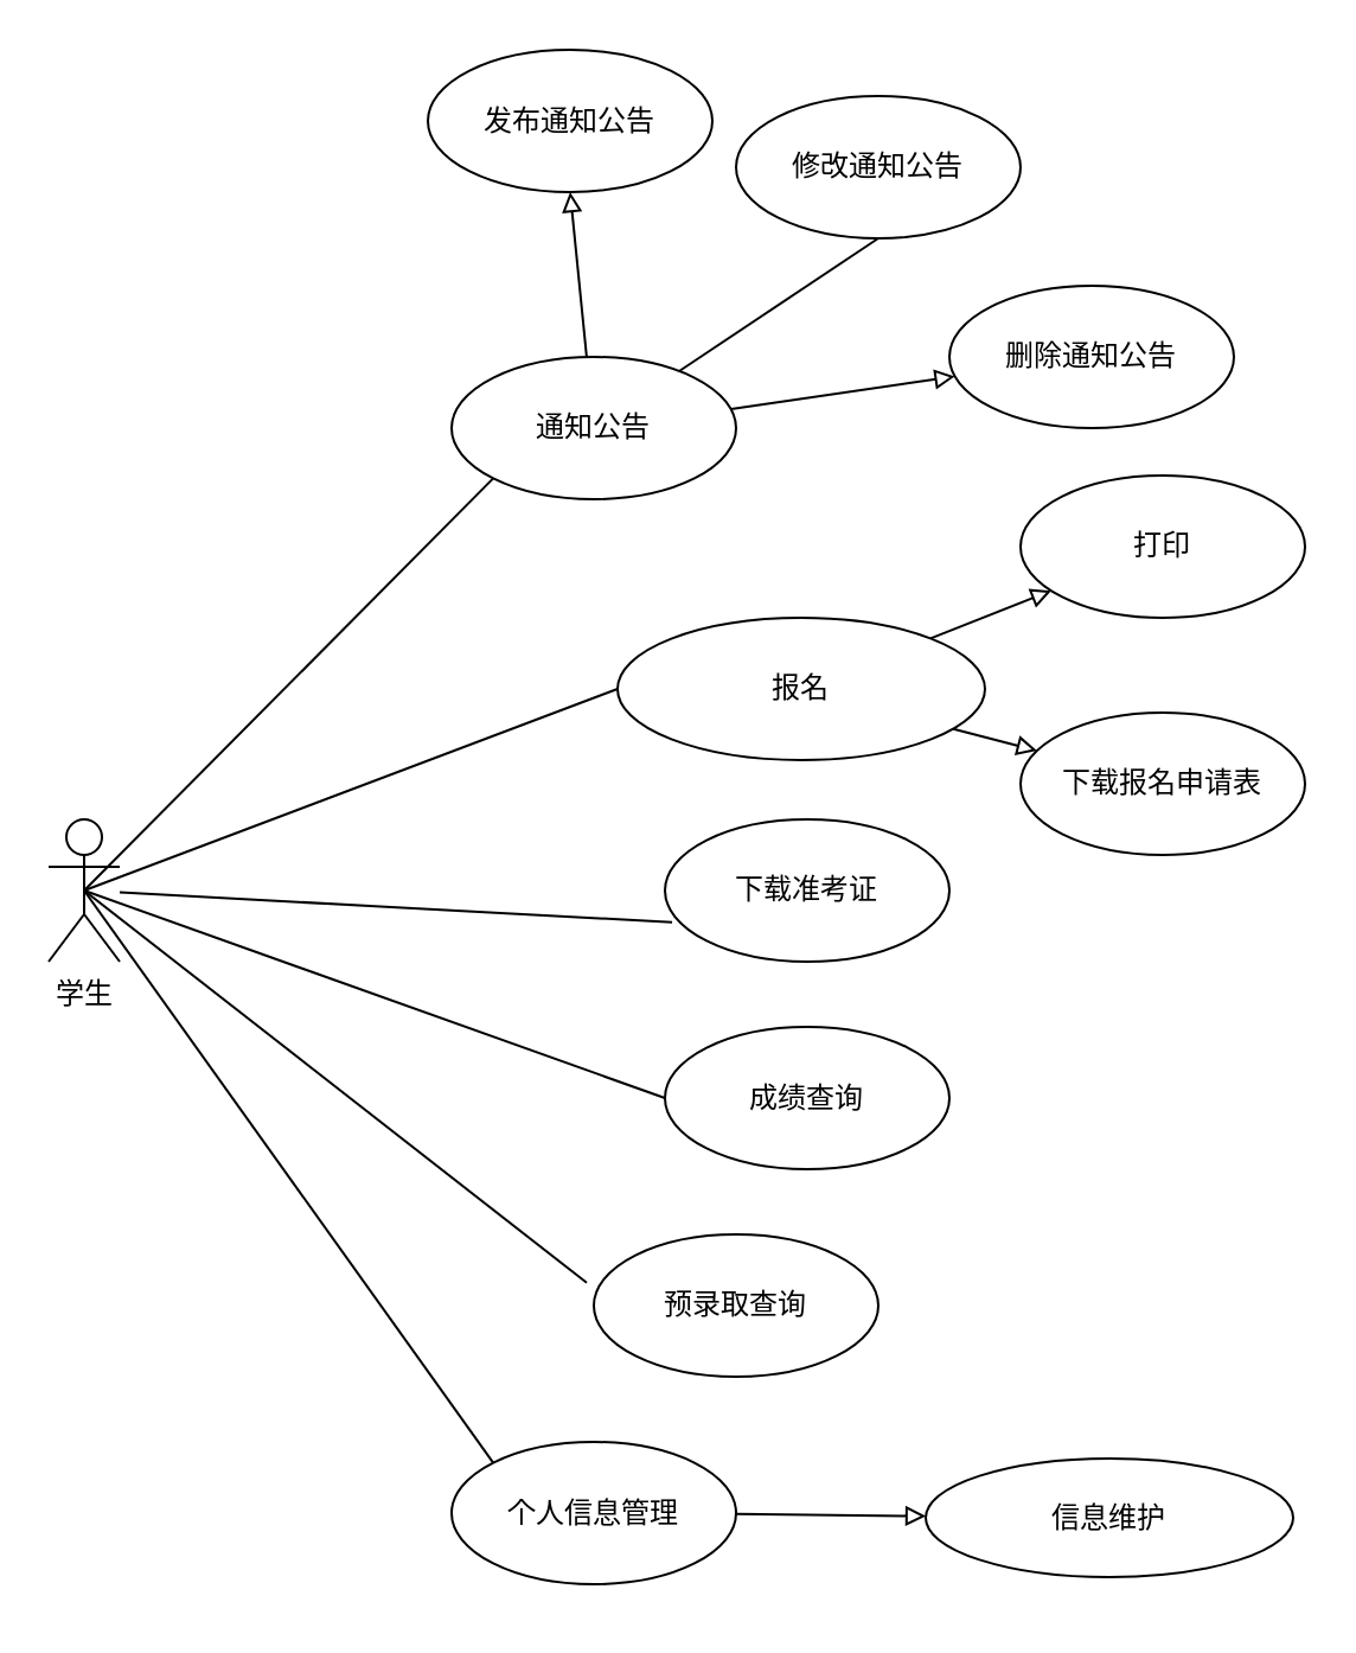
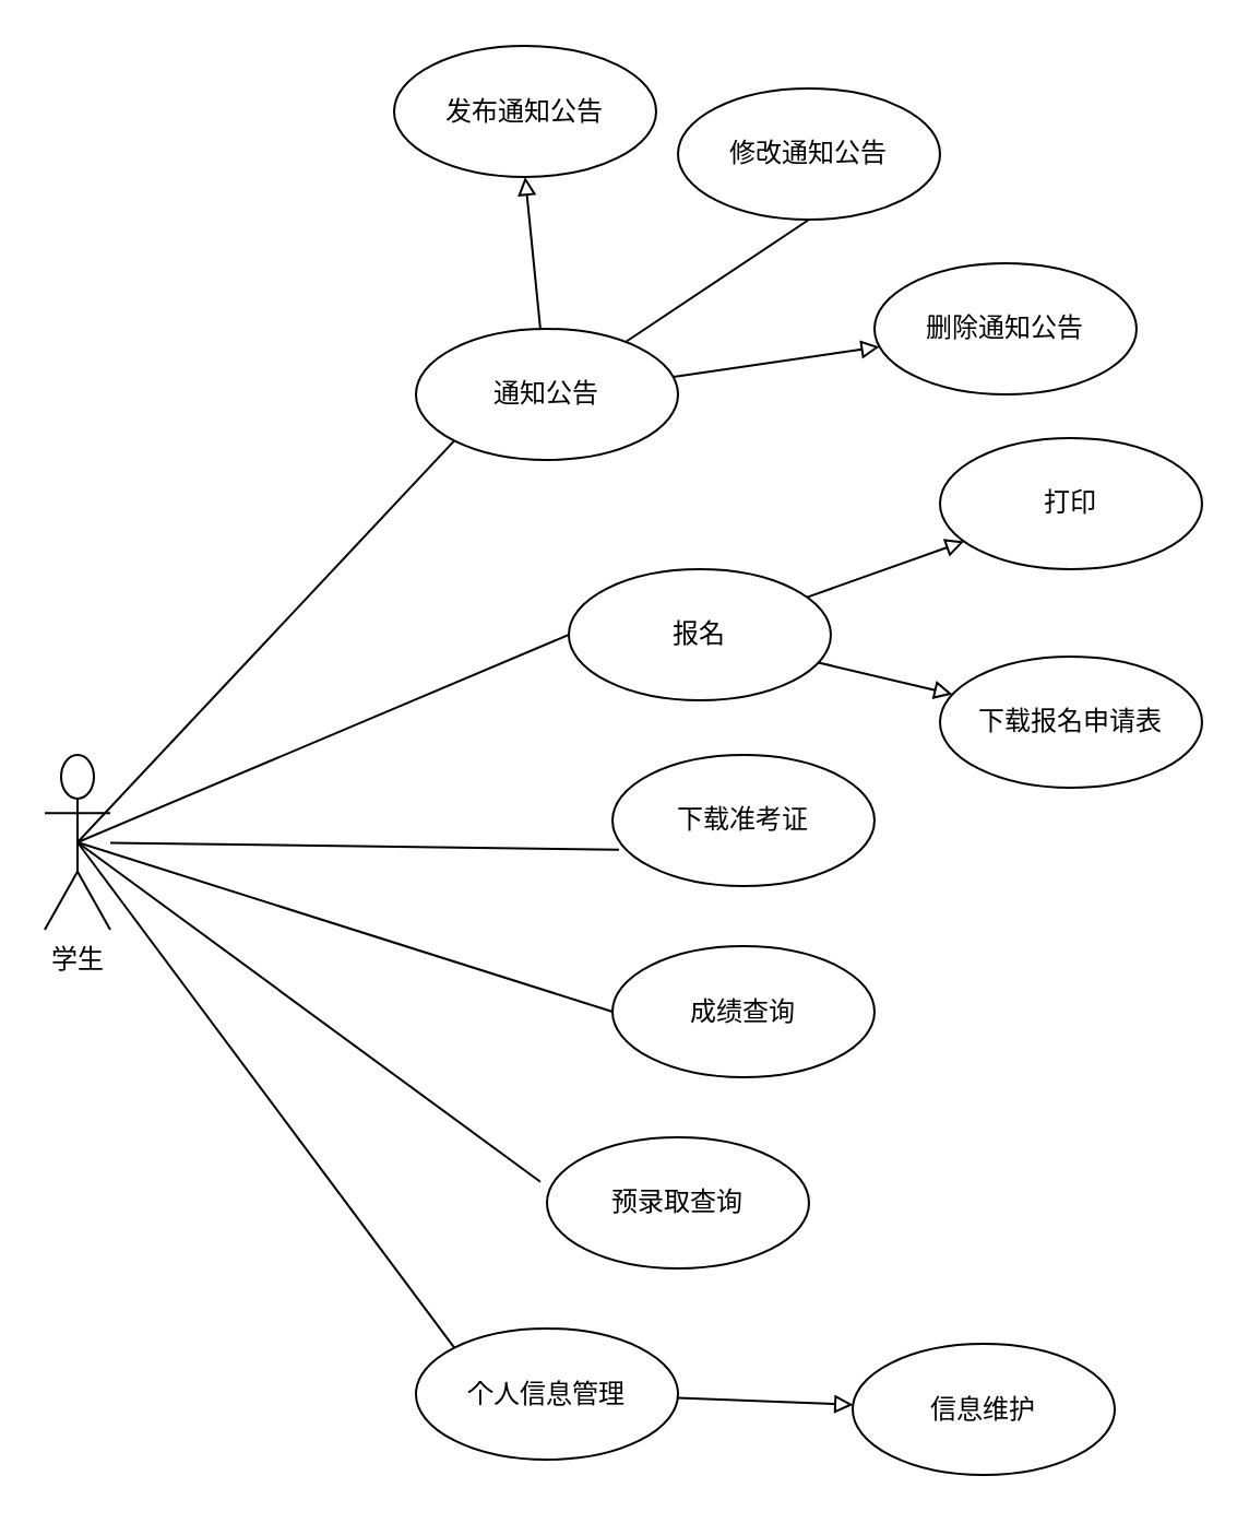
- <mxCell id="10" value="&lt;font style=&quot;vertical-align: inherit&quot;&gt;&lt;font style=&quot;vertical-align: inherit&quot;&gt;报名&lt;/font&gt;&lt;/font&gt;" style="ellipse;whiteSpace=wrap;html=1;" vertex="1" parent="1"><mxGeometry x="260" y="260" width="155" height="60" as="geometry" /></mxCell>
+ <mxCell id="10" value="&lt;font style=&quot;vertical-align: inherit&quot;&gt;&lt;font style=&quot;vertical-align: inherit&quot;&gt;报名&lt;/font&gt;&lt;/font&gt;" style="ellipse;whiteSpace=wrap;html=1;" vertex="1" parent="1"><mxGeometry x="260" y="260" width="120" height="60" as="geometry" /></mxCell>
- <mxCell id="7" value="&lt;font style=&quot;vertical-align: inherit&quot;&gt;&lt;font style=&quot;vertical-align: inherit&quot;&gt;学生&lt;/font&gt;&lt;/font&gt;&lt;br&gt;" style="shape=umlActor;verticalLabelPosition=bottom;labelBackgroundColor=#ffffff;verticalAlign=top;html=1;outlineConnect=0;" vertex="1" parent="1"><mxGeometry x="20" y="345" width="30" height="60" as="geometry" /></mxCell>
+ <mxCell id="7" value="&lt;font style=&quot;vertical-align: inherit&quot;&gt;&lt;font style=&quot;vertical-align: inherit&quot;&gt;学生&lt;/font&gt;&lt;/font&gt;&lt;br&gt;" style="shape=umlActor;verticalLabelPosition=bottom;labelBackgroundColor=#ffffff;verticalAlign=top;html=1;outlineConnect=0;" vertex="1" parent="1"><mxGeometry x="20" y="345" width="30" height="80" as="geometry" /></mxCell>
- <mxCell id="13" value="&lt;font style=&quot;vertical-align: inherit&quot;&gt;&lt;font style=&quot;vertical-align: inherit&quot;&gt;&lt;font style=&quot;vertical-align: inherit&quot;&gt;&lt;font style=&quot;vertical-align: inherit&quot;&gt;&lt;font style=&quot;vertical-align: inherit&quot;&gt;&lt;font style=&quot;vertical-align: inherit&quot;&gt;信息维护&lt;/font&gt;&lt;/font&gt;&lt;/font&gt;&lt;/font&gt;&lt;/font&gt;&lt;/font&gt;" style="ellipse;whiteSpace=wrap;html=1;" vertex="1" parent="1"><mxGeometry x="390" y="614.5" width="155" height="50" as="geometry" /></mxCell>
+ <mxCell id="13" value="&lt;font style=&quot;vertical-align: inherit&quot;&gt;&lt;font style=&quot;vertical-align: inherit&quot;&gt;&lt;font style=&quot;vertical-align: inherit&quot;&gt;&lt;font style=&quot;vertical-align: inherit&quot;&gt;&lt;font style=&quot;vertical-align: inherit&quot;&gt;&lt;font style=&quot;vertical-align: inherit&quot;&gt;信息维护&lt;/font&gt;&lt;/font&gt;&lt;/font&gt;&lt;/font&gt;&lt;/font&gt;&lt;/font&gt;" style="ellipse;whiteSpace=wrap;html=1;" vertex="1" parent="1"><mxGeometry x="390" y="614.5" width="120" height="60" as="geometry" /></mxCell>
